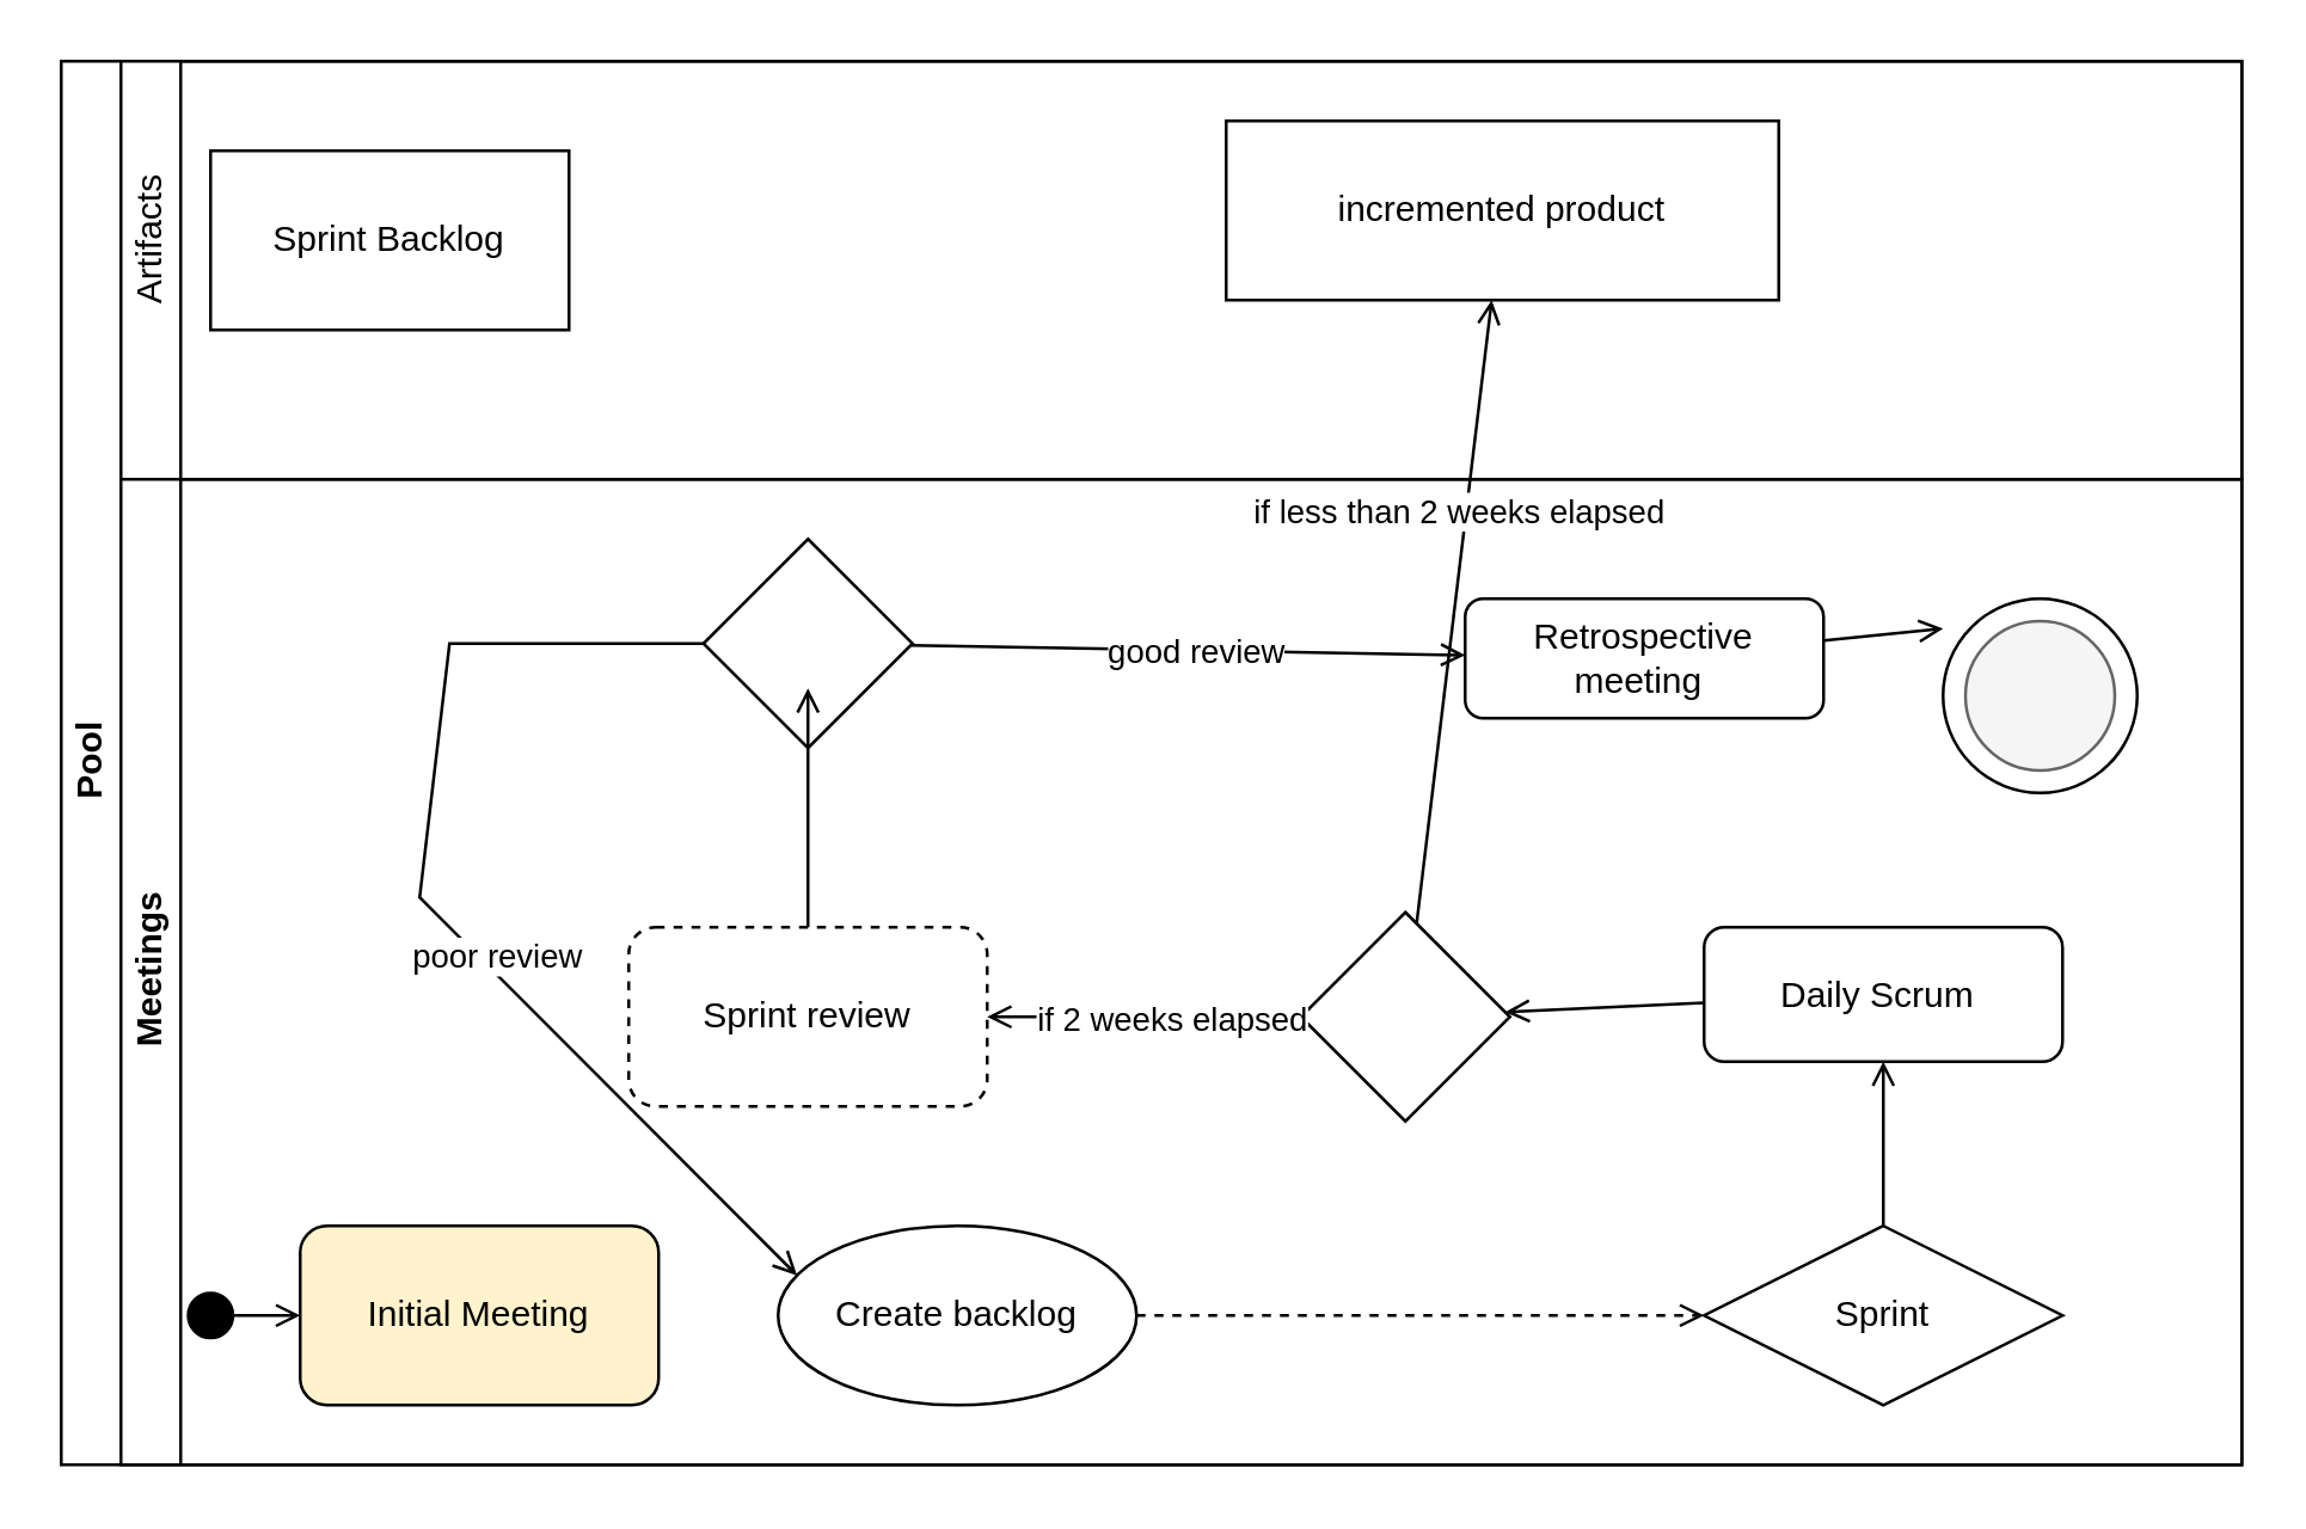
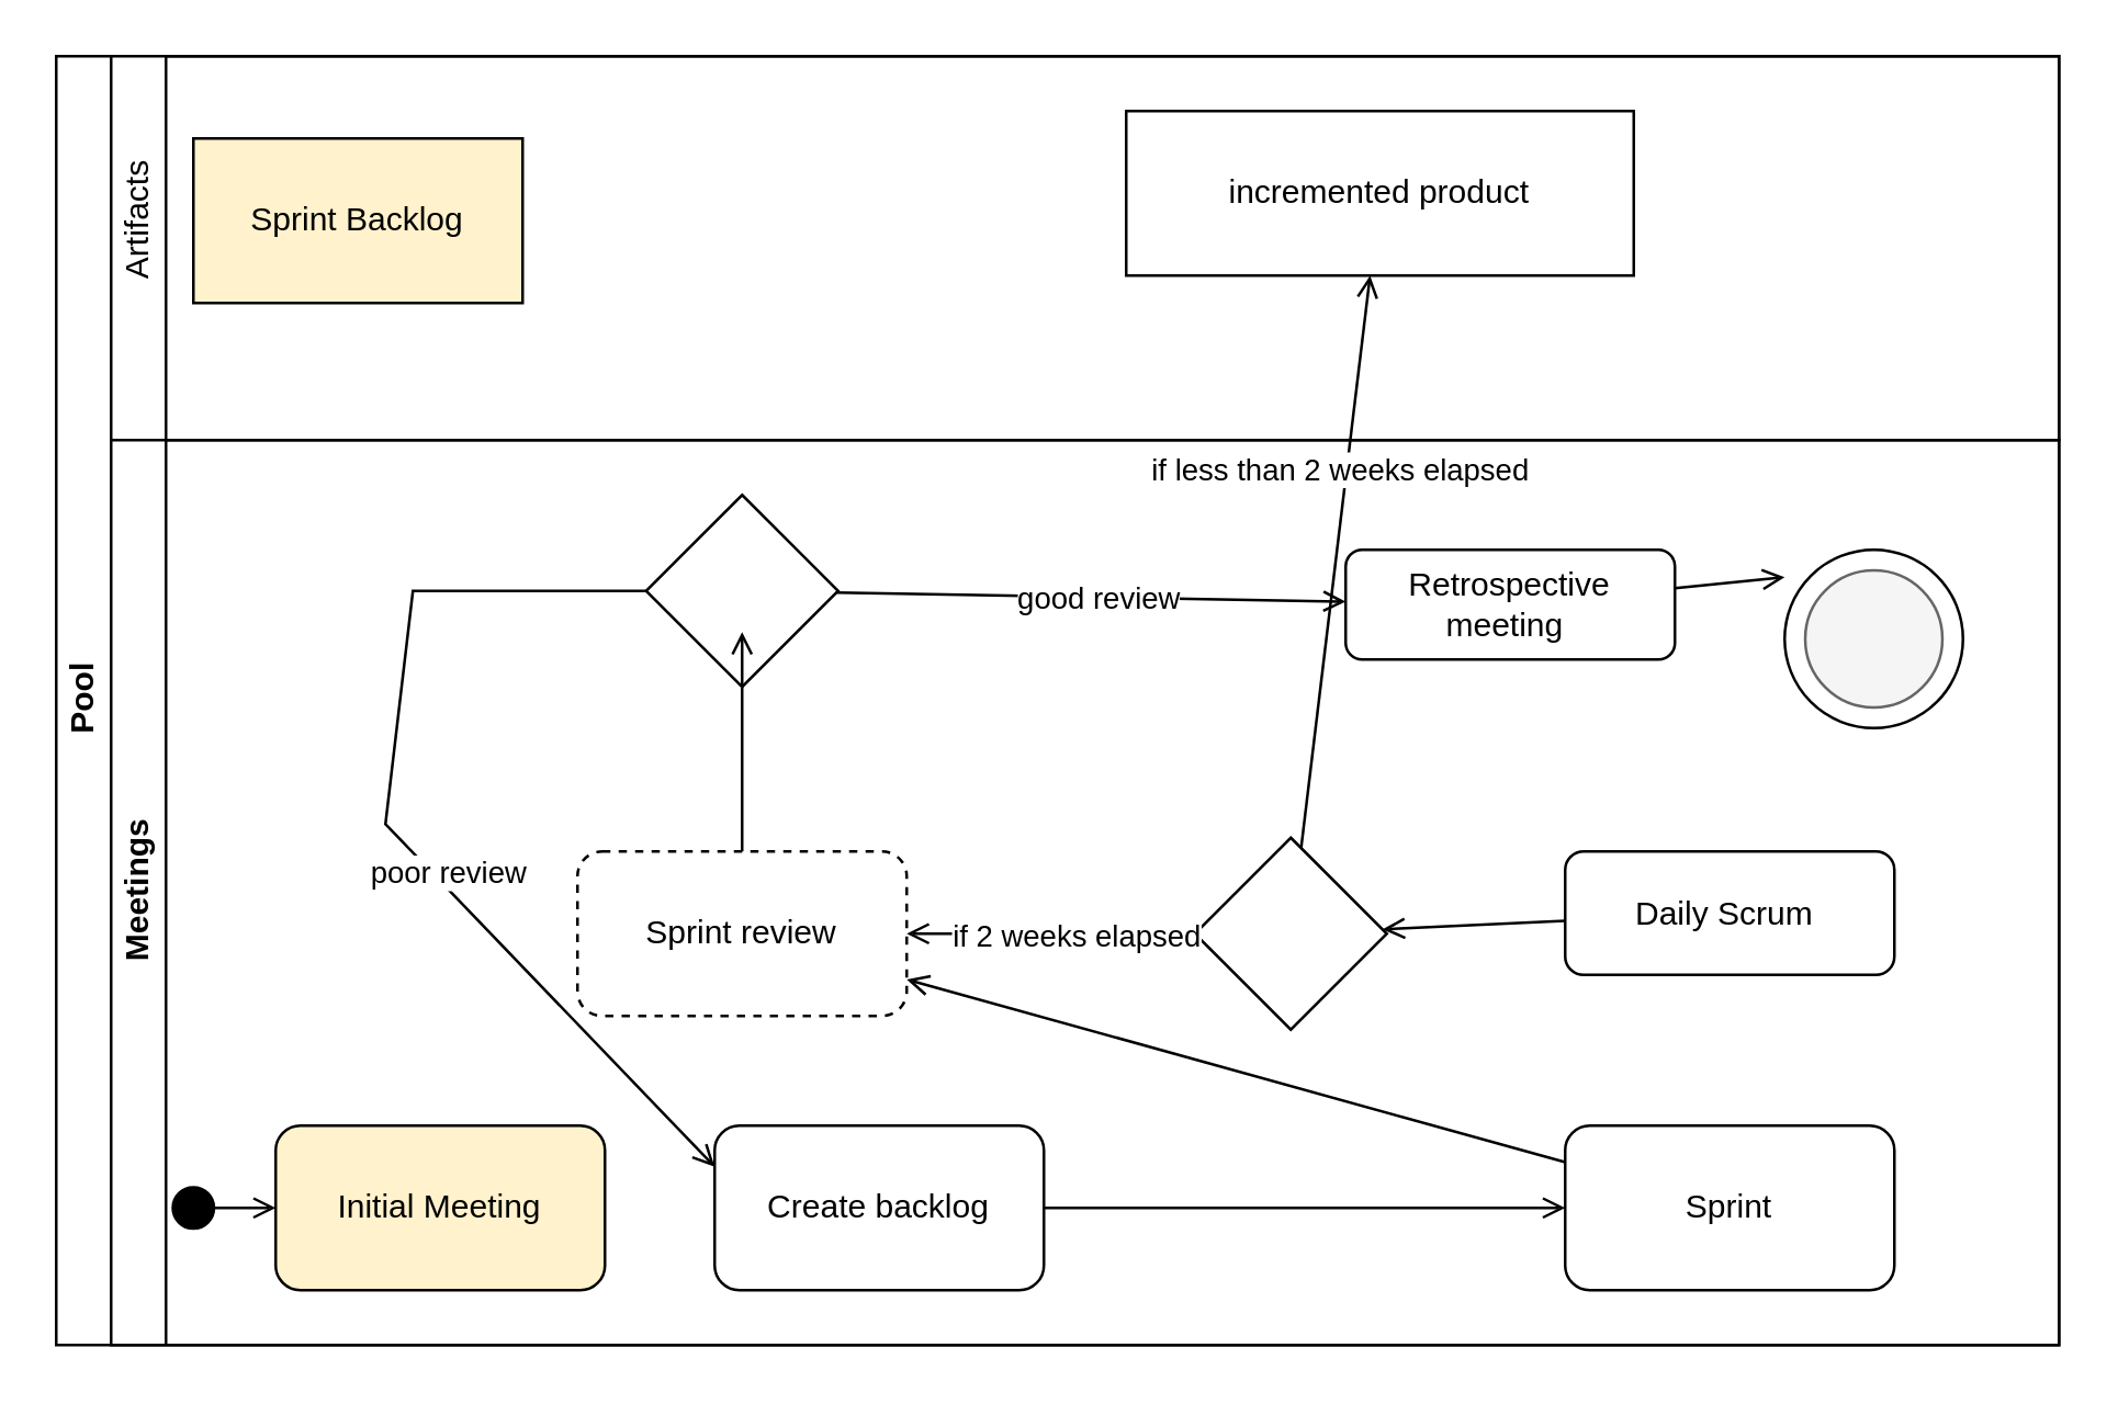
- <mxCell id="6" value="Sprint Backlog" style="rounded=0;whiteSpace=wrap;html=1;" parent="3" vertex="1"><mxGeometry x="30" y="30" width="120" height="60" as="geometry" /></mxCell>
+ <mxCell id="6" value="Sprint Backlog" style="rounded=0;whiteSpace=wrap;html=1;fillColor=#fff2cc;" parent="3" vertex="1"><mxGeometry x="30" y="30" width="120" height="60" as="geometry" /></mxCell>
- <mxCell id="14" value="" style="endArrow=open;html=1;rounded=0;endFill=0;" parent="7" source="11" target="13" edge="1"><mxGeometry width="50" height="50" relative="1" as="geometry"><mxPoint x="500" y="290" as="sourcePoint" /><mxPoint x="540" y="290" as="targetPoint" /></mxGeometry></mxCell>
+ <mxCell id="14" value="" style="endArrow=open;html=1;rounded=0;endFill=0;" parent="7" source="11" target="17" edge="1"><mxGeometry width="50" height="50" relative="1" as="geometry"><mxPoint x="500" y="290" as="sourcePoint" /><mxPoint x="540" y="290" as="targetPoint" /></mxGeometry></mxCell>
- <mxCell id="9" value="Create backlog" style="ellipse;whiteSpace=wrap;html=1;" parent="7" vertex="1"><mxGeometry x="220" y="250" width="120" height="60" as="geometry" /></mxCell>
+ <mxCell id="9" value="Create backlog" style="rounded=1;whiteSpace=wrap;html=1;" parent="7" vertex="1"><mxGeometry x="220" y="250" width="120" height="60" as="geometry" /></mxCell>
- <mxCell id="10" value="" style="endArrow=open;html=1;rounded=0;endFill=0;dashed=1;" parent="7" source="9" target="11" edge="1"><mxGeometry width="50" height="50" relative="1" as="geometry"><mxPoint x="510" y="280" as="sourcePoint" /><mxPoint x="500" y="279.5" as="targetPoint" /></mxGeometry></mxCell>
+ <mxCell id="10" value="" style="endArrow=open;html=1;rounded=0;endFill=0;" parent="7" source="9" target="11" edge="1"><mxGeometry width="50" height="50" relative="1" as="geometry"><mxPoint x="510" y="280" as="sourcePoint" /><mxPoint x="500" y="279.5" as="targetPoint" /></mxGeometry></mxCell>
- <mxCell id="11" value="Sprint" style="rhombus;whiteSpace=wrap;html=1;" parent="7" vertex="1"><mxGeometry x="530" y="250" width="120" height="60" as="geometry" /></mxCell>
+ <mxCell id="11" value="Sprint" style="rounded=1;whiteSpace=wrap;html=1;" parent="7" vertex="1"><mxGeometry x="530" y="250" width="120" height="60" as="geometry" /></mxCell>
